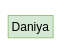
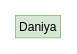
- <mxCell id="2" value="Daniya" style="text;strokeColor=#82b366;fillColor=#d5e8d4;html=1;align=center;verticalAlign=middle;whiteSpace=wrap;rounded=0;fontSize=16;" vertex="1" parent="1"><mxGeometry x="10" y="20" width="60" height="30" as="geometry" /></mxCell>
+ <mxCell id="2" value="Daniya" style="text;strokeColor=#82b366;fillColor=#d5e8d4;html=1;align=center;verticalAlign=middle;whiteSpace=wrap;rounded=0;fontSize=16;" vertex="1" parent="1"><mxGeometry x="20" y="20" width="60" height="30" as="geometry" /></mxCell>
